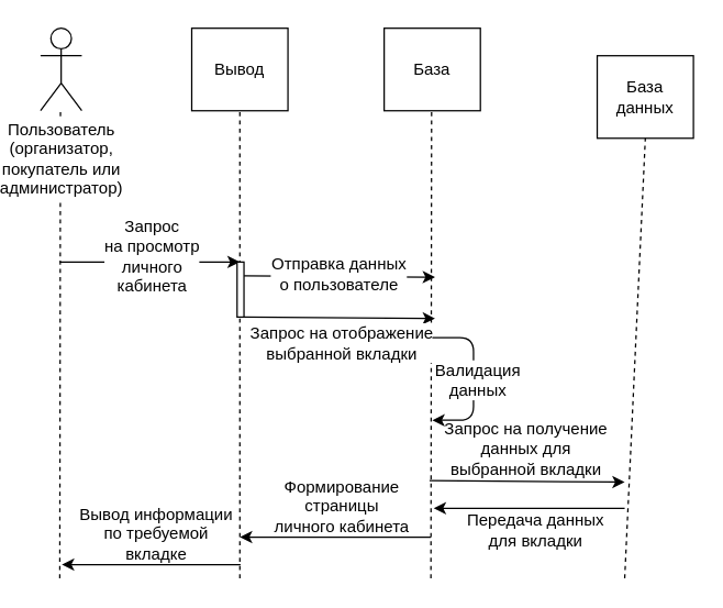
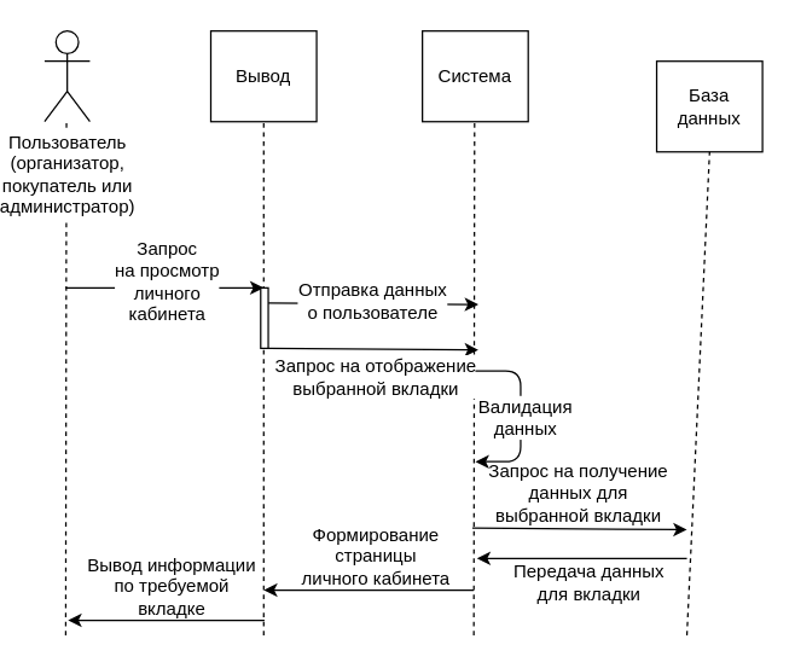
- <mxCell id="3" value="База" style="rounded=0;whiteSpace=wrap;html=1;" vertex="1" parent="1"><mxGeometry x="270" y="20" width="70" height="60" as="geometry" /></mxCell>
+ <mxCell id="3" value="Система" style="rounded=0;whiteSpace=wrap;html=1;" vertex="1" parent="1"><mxGeometry x="270" y="20" width="70" height="60" as="geometry" /></mxCell>
